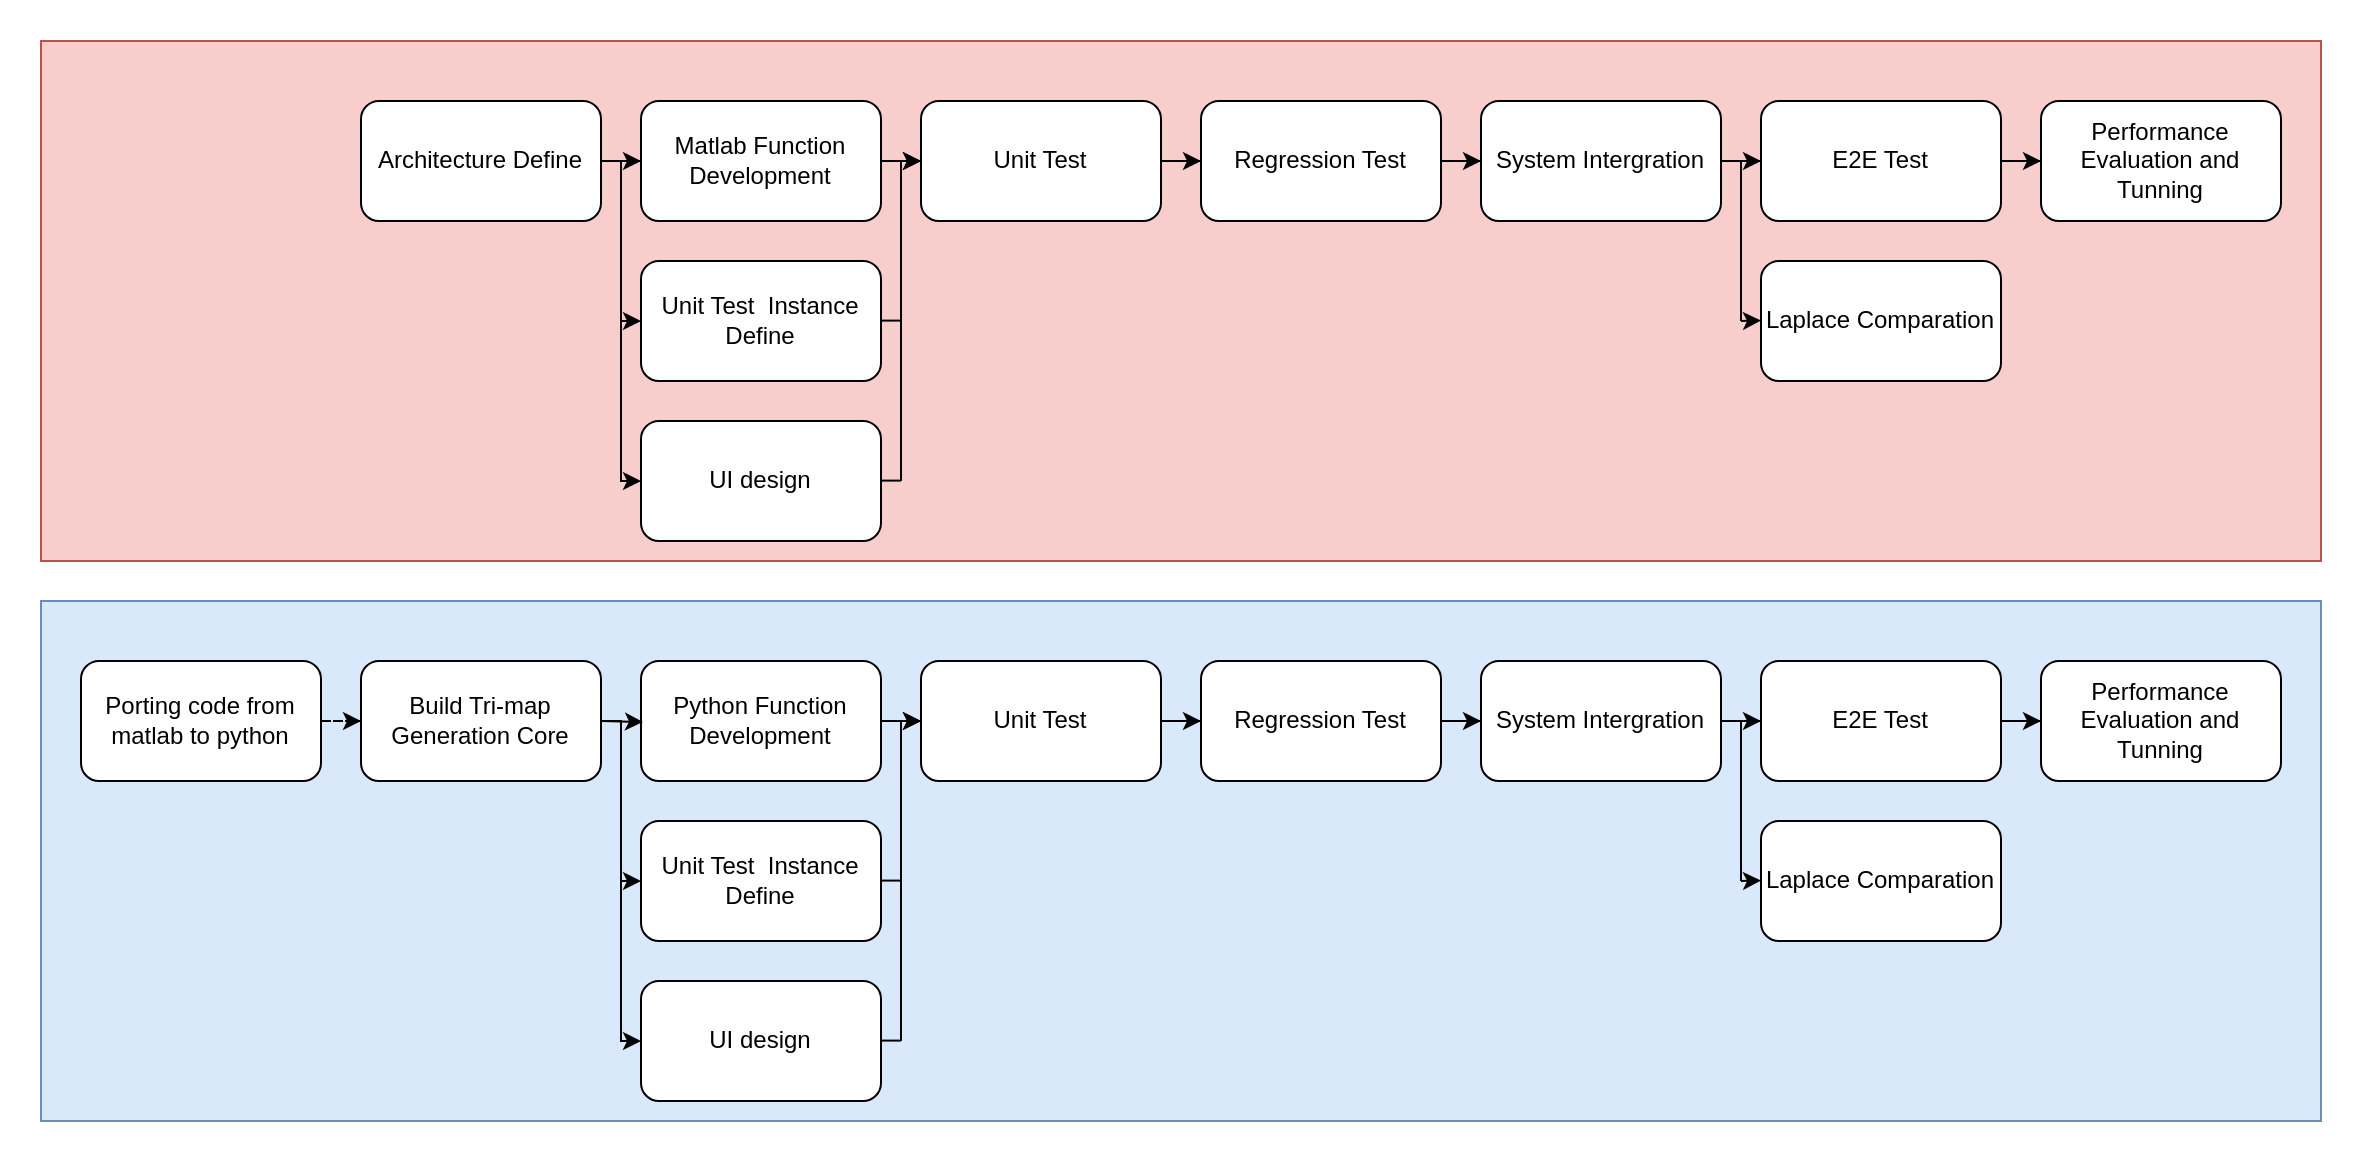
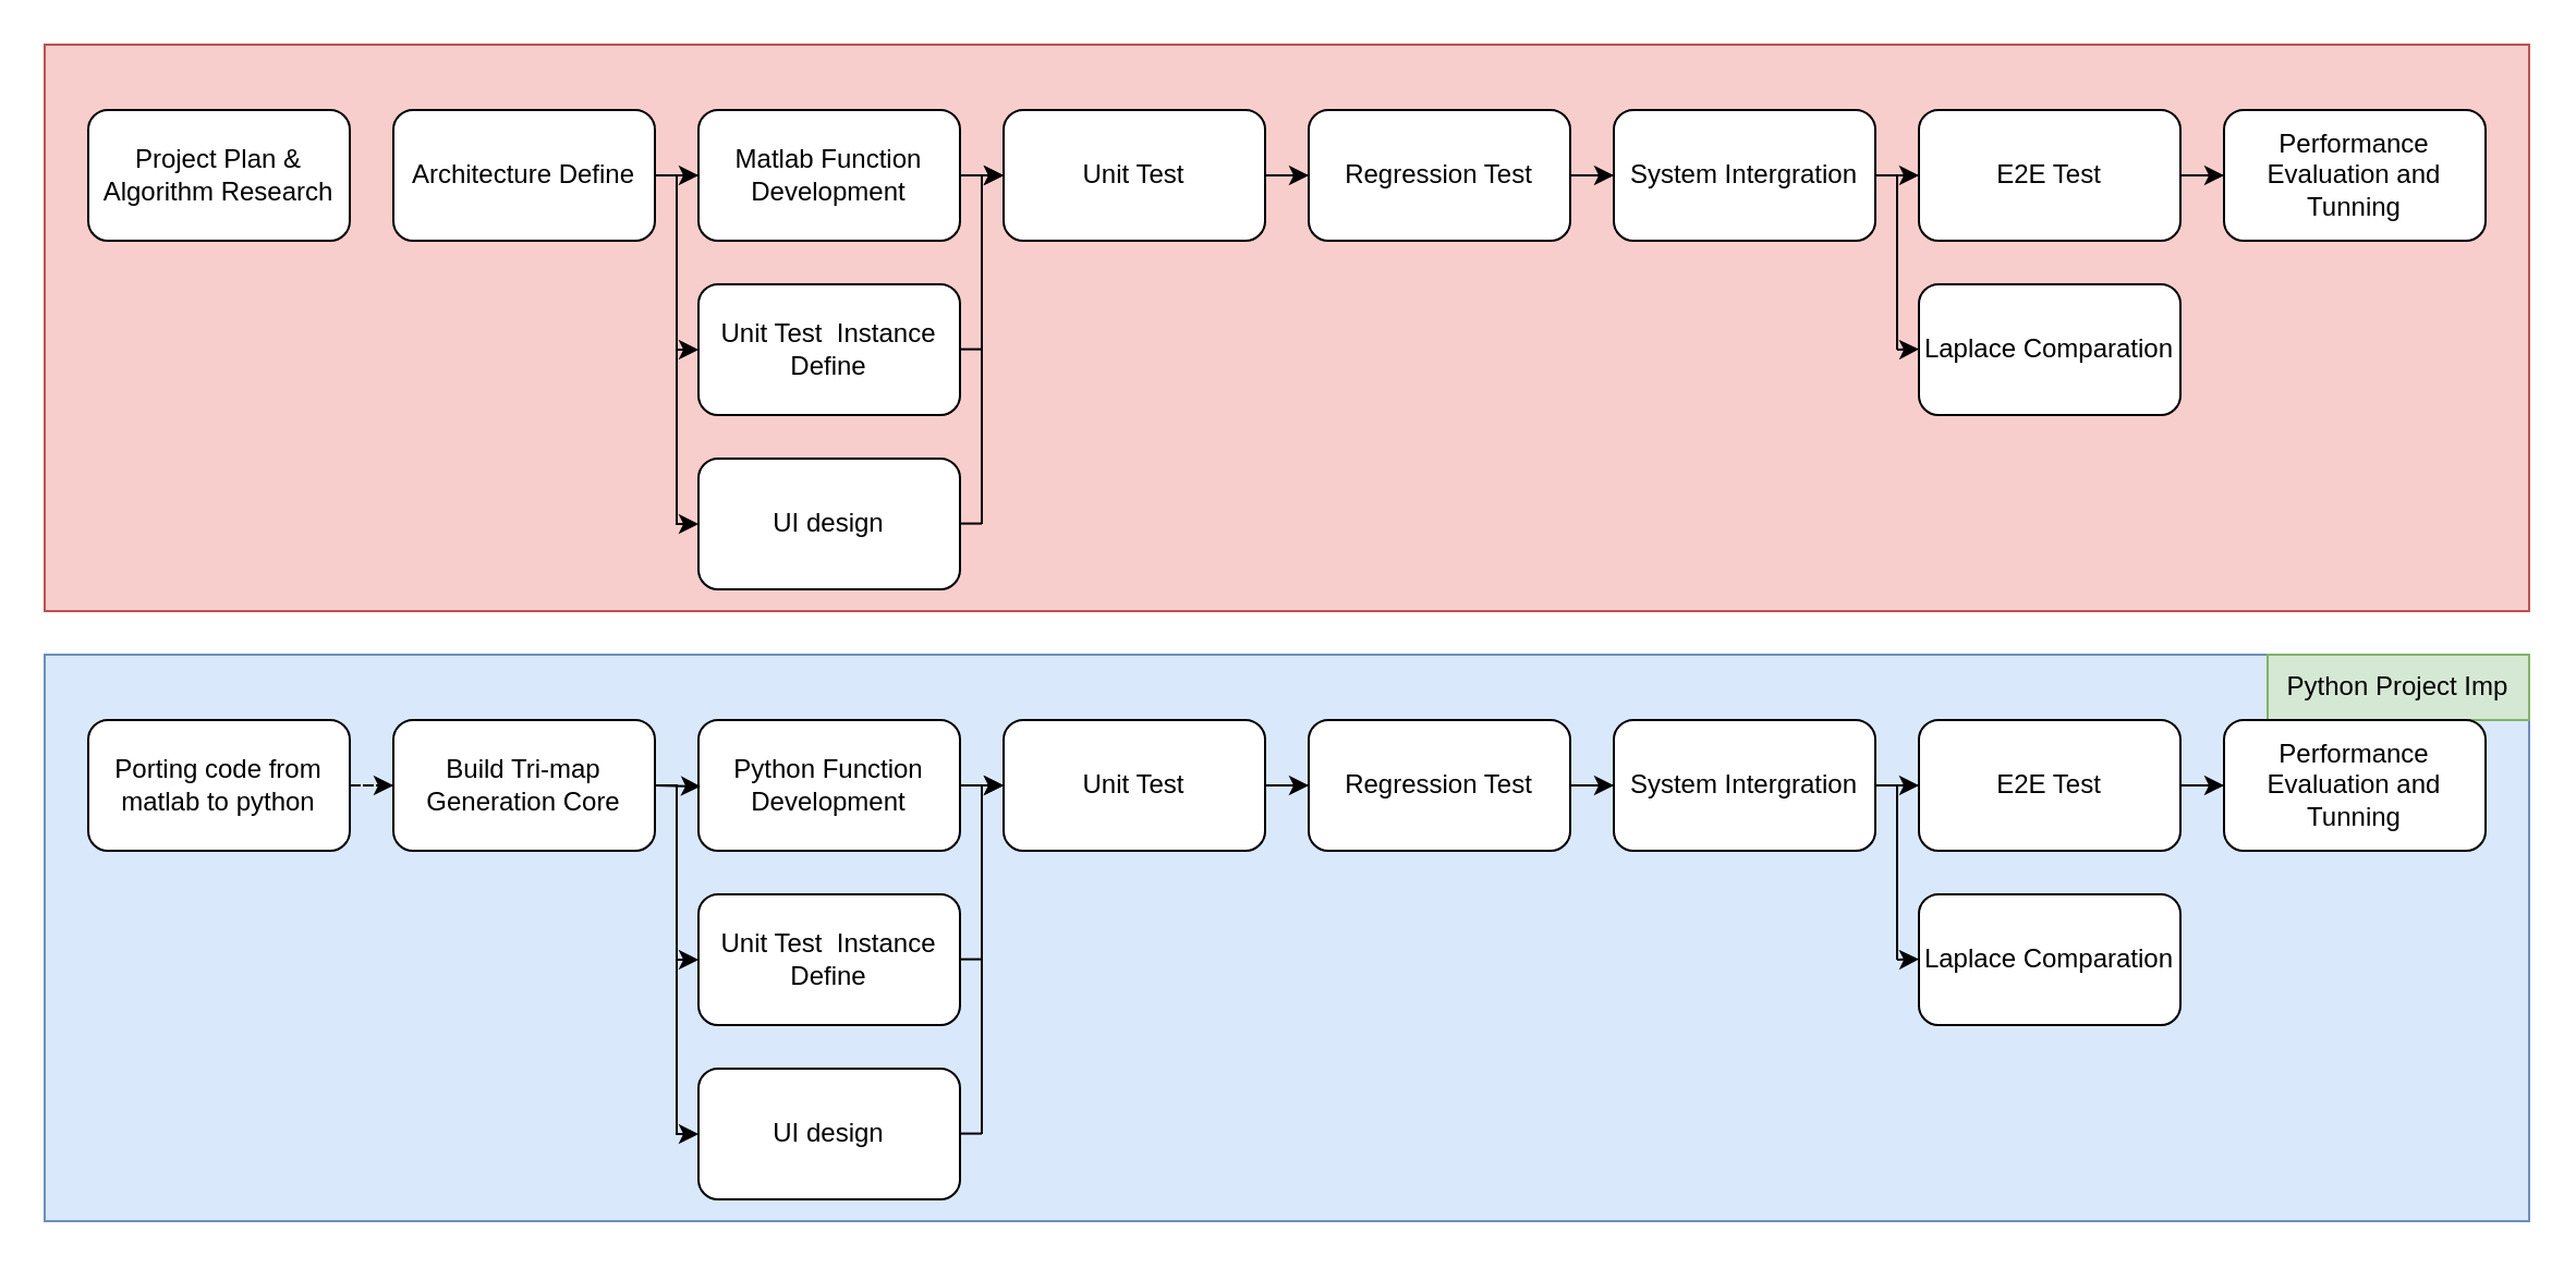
+ <mxCell id="3" value="Project Plan &amp;amp;&lt;br&gt;Algorithm Research" style="rounded=1;whiteSpace=wrap;html=1;" vertex="1" parent="1"><mxGeometry x="40" y="50" width="120" height="60" as="geometry" /></mxCell>
+ <mxCell id="52" value="Python Project Imp" style="rounded=0;whiteSpace=wrap;html=1;fillColor=#d5e8d4;strokeColor=#82b366;" vertex="1" parent="1"><mxGeometry x="1040" y="300" width="120" height="30" as="geometry" /></mxCell>
